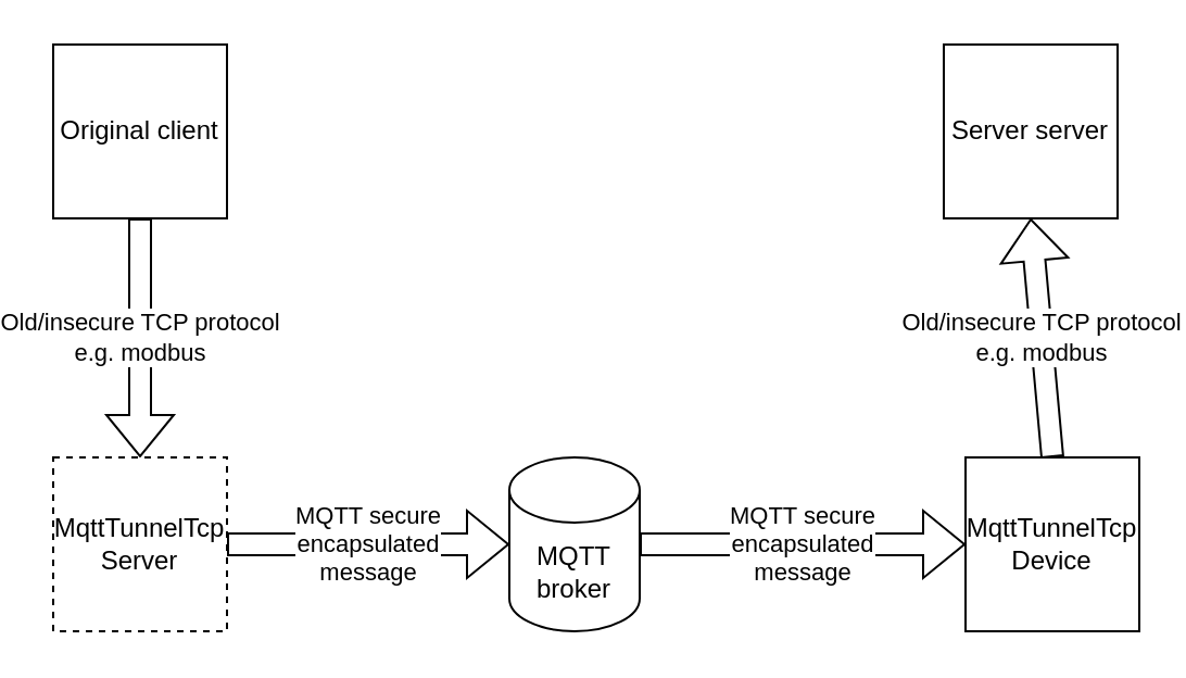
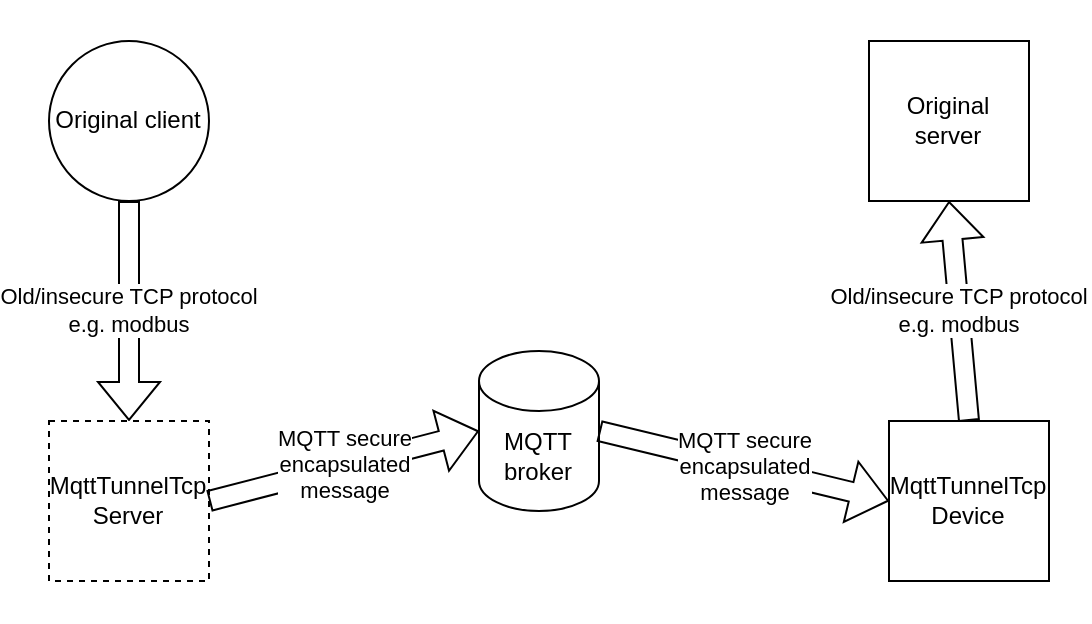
- <mxCell id="2" value="&lt;div&gt;Original client&lt;/div&gt;" style="whiteSpace=wrap;html=1;aspect=fixed;" parent="1" vertex="1"><mxGeometry x="20" y="20" width="80" height="80" as="geometry" /></mxCell>
+ <mxCell id="2" value="&lt;div&gt;Original client&lt;/div&gt;" style="ellipse;whiteSpace=wrap;html=1;aspect=fixed;" parent="1" vertex="1"><mxGeometry x="20" y="20" width="80" height="80" as="geometry" /></mxCell>
- <mxCell id="3" value="Server server" style="whiteSpace=wrap;html=1;aspect=fixed;" parent="1" vertex="1"><mxGeometry x="430" y="20" width="80" height="80" as="geometry" /></mxCell>
+ <mxCell id="3" value="Original server" style="whiteSpace=wrap;html=1;aspect=fixed;" parent="1" vertex="1"><mxGeometry x="430" y="20" width="80" height="80" as="geometry" /></mxCell>
- <mxCell id="5" value="MQTT broker" style="shape=cylinder3;whiteSpace=wrap;html=1;boundedLbl=1;backgroundOutline=1;size=15;" parent="1" vertex="1"><mxGeometry x="230" y="210" width="60" height="80" as="geometry" /></mxCell>
+ <mxCell id="5" value="MQTT broker" style="shape=cylinder3;whiteSpace=wrap;html=1;boundedLbl=1;backgroundOutline=1;size=15;" parent="1" vertex="1"><mxGeometry x="235" y="175" width="60" height="80" as="geometry" /></mxCell>
